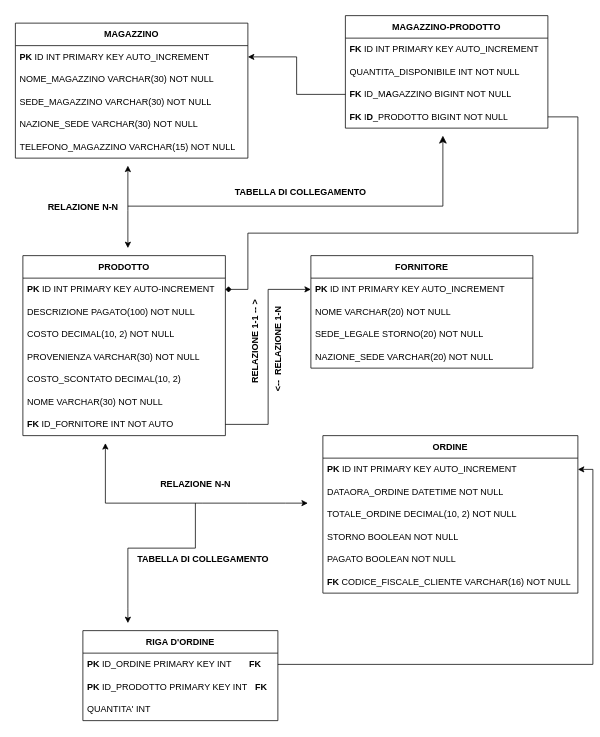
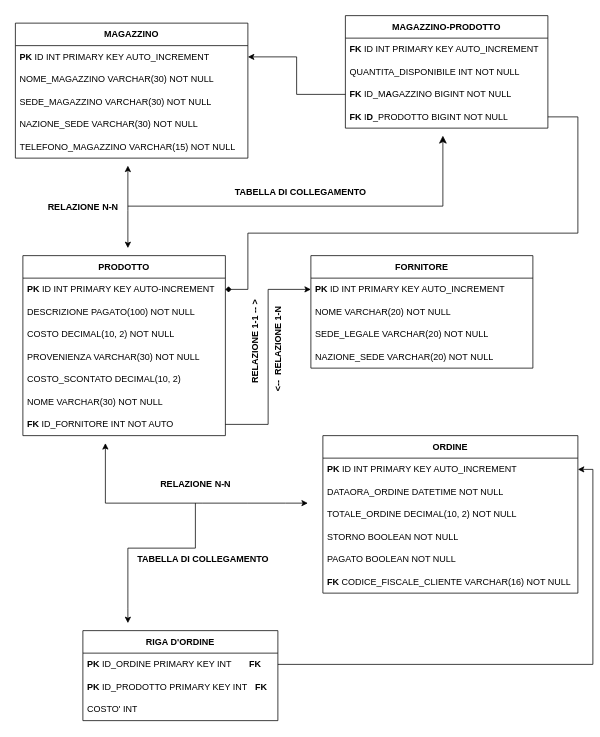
- <mxCell id="13" value="SEDE_LEGALE STORNO(20) NOT NULL" style="text;strokeColor=none;fillColor=none;align=left;verticalAlign=middle;spacingLeft=4;spacingRight=4;overflow=hidden;points=[[0,0.5],[1,0.5]];portConstraint=eastwest;rotatable=0;whiteSpace=wrap;html=1;" vertex="1" parent="10"><mxGeometry y="90" width="296" height="30" as="geometry" /></mxCell>
+ <mxCell id="13" value="SEDE_LEGALE VARCHAR(20) NOT NULL" style="text;strokeColor=none;fillColor=none;align=left;verticalAlign=middle;spacingLeft=4;spacingRight=4;overflow=hidden;points=[[0,0.5],[1,0.5]];portConstraint=eastwest;rotatable=0;whiteSpace=wrap;html=1;" vertex="1" parent="10"><mxGeometry y="90" width="296" height="30" as="geometry" /></mxCell>
- <mxCell id="37" value="QUANTITA' INT" style="text;strokeColor=none;fillColor=none;align=left;verticalAlign=middle;spacingLeft=4;spacingRight=4;overflow=hidden;points=[[0,0.5],[1,0.5]];portConstraint=eastwest;rotatable=0;whiteSpace=wrap;html=1;" vertex="1" parent="34"><mxGeometry y="90" width="260" height="30" as="geometry" /></mxCell>
+ <mxCell id="37" value="COSTO' INT" style="text;strokeColor=none;fillColor=none;align=left;verticalAlign=middle;spacingLeft=4;spacingRight=4;overflow=hidden;points=[[0,0.5],[1,0.5]];portConstraint=eastwest;rotatable=0;whiteSpace=wrap;html=1;" vertex="1" parent="34"><mxGeometry y="90" width="260" height="30" as="geometry" /></mxCell>
